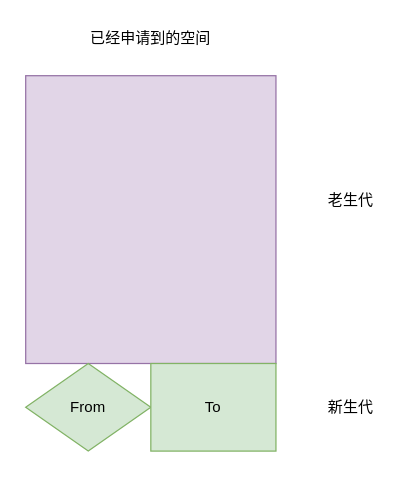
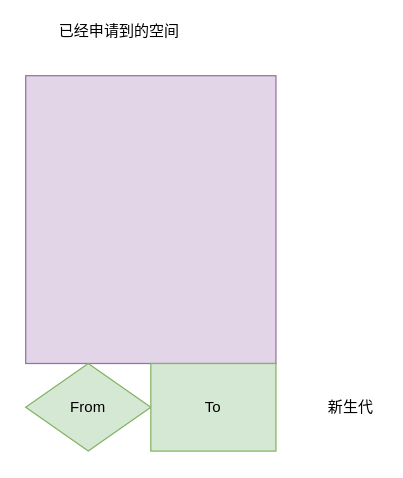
- <mxCell id="7" value="已经申请到的空间" style="text;html=1;strokeColor=none;fillColor=none;align=center;verticalAlign=middle;whiteSpace=wrap;rounded=0;" vertex="1" parent="1"><mxGeometry x="65" y="20" width="110" height="20" as="geometry" /></mxCell>
+ <mxCell id="7" value="已经申请到的空间" style="text;html=1;strokeColor=none;fillColor=none;align=center;verticalAlign=middle;whiteSpace=wrap;rounded=0;" vertex="1" parent="1"><mxGeometry x="40" y="15" width="110" height="20" as="geometry" /></mxCell>
- <mxCell id="6" value="老生代" style="text;html=1;strokeColor=none;fillColor=none;align=center;verticalAlign=middle;whiteSpace=wrap;rounded=0;" vertex="1" parent="1"><mxGeometry x="260" y="150" width="40" height="20" as="geometry" /></mxCell>
